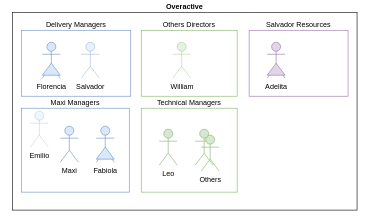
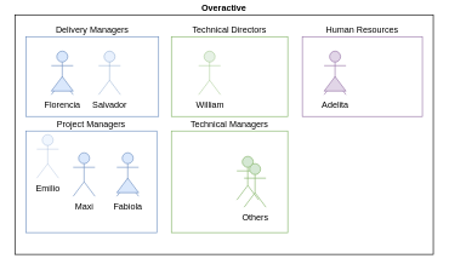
- <mxCell id="4" value="Others Directors" style="rounded=0;whiteSpace=wrap;html=1;fillColor=none;strokeColor=#82b366;labelPosition=center;verticalLabelPosition=top;align=center;verticalAlign=bottom;" parent="1" vertex="1"><mxGeometry x="235" y="50" width="160" height="110" as="geometry" /></mxCell>
+ <mxCell id="4" value="Technical Directors" style="rounded=0;whiteSpace=wrap;html=1;fillColor=none;strokeColor=#82b366;labelPosition=center;verticalLabelPosition=top;align=center;verticalAlign=bottom;" parent="1" vertex="1"><mxGeometry x="235" y="50" width="160" height="110" as="geometry" /></mxCell>
- <mxCell id="20" value="Salvador Resources" style="rounded=0;whiteSpace=wrap;html=1;fillColor=none;strokeColor=#9673a6;labelPosition=center;verticalLabelPosition=top;align=center;verticalAlign=bottom;" parent="1" vertex="1"><mxGeometry x="415" y="50" width="165" height="110" as="geometry" /></mxCell>
+ <mxCell id="20" value="Human Resources" style="rounded=0;whiteSpace=wrap;html=1;fillColor=none;strokeColor=#9673a6;labelPosition=center;verticalLabelPosition=top;align=center;verticalAlign=bottom;" parent="1" vertex="1"><mxGeometry x="415" y="50" width="165" height="110" as="geometry" /></mxCell>
- <mxCell id="17" value="William" style="shape=umlActor;verticalLabelPosition=bottom;verticalAlign=top;html=1;outlineConnect=0;fillColor=#d5e8d4;strokeColor=#82b366;opacity=60;" parent="1" vertex="1"><mxGeometry x="287.5" y="70" width="30" height="60" as="geometry" /></mxCell>
+ <mxCell id="17" value="William" style="shape=umlActor;verticalLabelPosition=bottom;verticalAlign=top;html=1;outlineConnect=0;fillColor=#d5e8d4;strokeColor=#82b366;opacity=60;" parent="1" vertex="1"><mxGeometry x="272.5" y="70" width="30" height="60" as="geometry" /></mxCell>
- <mxCell id="5" value="Maxi Managers" style="rounded=0;whiteSpace=wrap;html=1;fillColor=none;strokeColor=#6c8ebf;labelPosition=center;verticalLabelPosition=top;align=center;verticalAlign=bottom;" parent="1" vertex="1"><mxGeometry x="35" y="180" width="180" height="140" as="geometry" /></mxCell>
+ <mxCell id="5" value="Project Managers" style="rounded=0;whiteSpace=wrap;html=1;fillColor=none;strokeColor=#6c8ebf;labelPosition=center;verticalLabelPosition=top;align=center;verticalAlign=bottom;" parent="1" vertex="1"><mxGeometry x="35" y="180" width="180" height="140" as="geometry" /></mxCell>
- <mxCell id="18" value="Leo" style="shape=umlActor;verticalLabelPosition=bottom;verticalAlign=top;html=1;outlineConnect=0;fillColor=#d5e8d4;strokeColor=#82b366;" parent="1" vertex="1"><mxGeometry x="265" y="215" width="30" height="60" as="geometry" /></mxCell>
